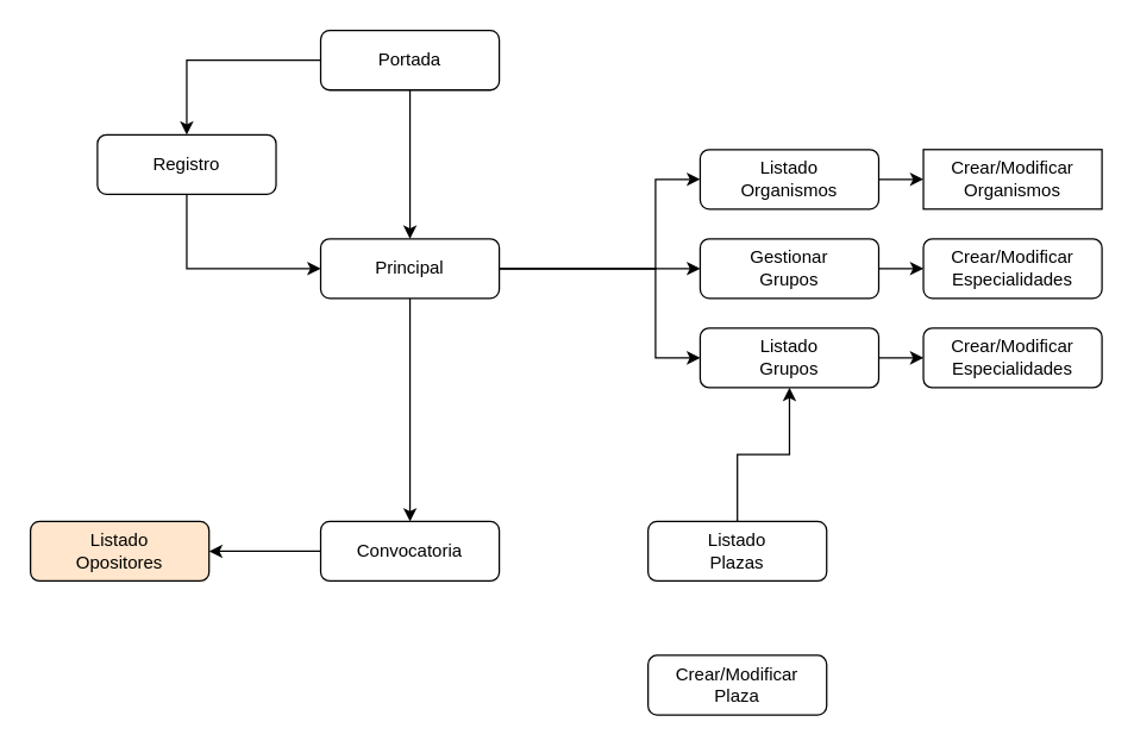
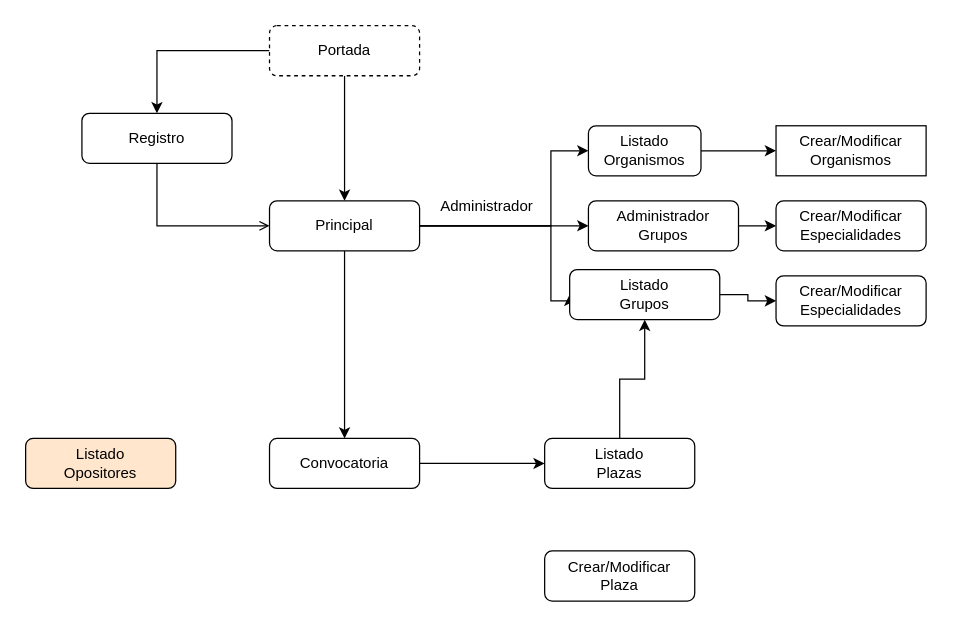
- <mxCell id="4" value="Portada" style="rounded=1;whiteSpace=wrap;html=1;fontSize=12;glass=0;strokeWidth=1;shadow=0;" parent="1" vertex="1"><mxGeometry x="215" y="20" width="120" height="40" as="geometry" /></mxCell>
+ <mxCell id="4" value="Portada" style="rounded=1;whiteSpace=wrap;html=1;fontSize=12;glass=0;strokeWidth=1;shadow=0;dashed=1;" parent="1" vertex="1"><mxGeometry x="215" y="20" width="120" height="40" as="geometry" /></mxCell>
- <mxCell id="25" value="Listado&lt;br&gt;Organismos" style="rounded=1;whiteSpace=wrap;html=1;fontSize=12;glass=0;strokeWidth=1;shadow=0;" vertex="1" parent="1"><mxGeometry x="470" y="100" width="120" height="40" as="geometry" /></mxCell>
+ <mxCell id="25" value="Listado&lt;br&gt;Organismos" style="rounded=1;whiteSpace=wrap;html=1;fontSize=12;glass=0;strokeWidth=1;shadow=0;" vertex="1" parent="1"><mxGeometry x="470" y="100" width="90" height="40" as="geometry" /></mxCell>
+ <mxCell id="28" value="Administrador" style="text;html=1;strokeColor=none;fillColor=none;align=center;verticalAlign=middle;whiteSpace=wrap;rounded=0;" vertex="1" parent="1"><mxGeometry x="359" y="150" width="60" height="30" as="geometry" /></mxCell>
- <mxCell id="5" style="edgeStyle=orthogonalEdgeStyle;rounded=0;orthogonalLoop=1;jettySize=auto;html=1;entryX=0;entryY=0.5;entryDx=0;entryDy=0;" edge="1" parent="1" source="6" target="11"><mxGeometry relative="1" as="geometry"><mxPoint x="125" y="190" as="targetPoint" /><Array as="points"><mxPoint x="125" y="180" /></Array></mxGeometry></mxCell>
+ <mxCell id="5" style="edgeStyle=orthogonalEdgeStyle;rounded=0;orthogonalLoop=1;jettySize=auto;html=1;entryX=0;entryY=0.5;entryDx=0;entryDy=0;endArrow=open;" edge="1" parent="1" source="6" target="11"><mxGeometry relative="1" as="geometry"><mxPoint x="125" y="190" as="targetPoint" /><Array as="points"><mxPoint x="125" y="180" /></Array></mxGeometry></mxCell>
- <mxCell id="18" value="Gestionar &lt;br&gt;Grupos" style="rounded=1;whiteSpace=wrap;html=1;fontSize=12;glass=0;strokeWidth=1;shadow=0;" vertex="1" parent="1"><mxGeometry x="470" y="160" width="120" height="40" as="geometry" /></mxCell>
+ <mxCell id="18" value="Administrador &lt;br&gt;Grupos" style="rounded=1;whiteSpace=wrap;html=1;fontSize=12;glass=0;strokeWidth=1;shadow=0;" vertex="1" parent="1"><mxGeometry x="470" y="160" width="120" height="40" as="geometry" /></mxCell>
- <mxCell id="20" value="Listado&lt;br&gt;Grupos" style="rounded=1;whiteSpace=wrap;html=1;fontSize=12;glass=0;strokeWidth=1;shadow=0;" vertex="1" parent="1"><mxGeometry x="470" y="220" width="120" height="40" as="geometry" /></mxCell>
+ <mxCell id="20" value="Listado&lt;br&gt;Grupos" style="rounded=1;whiteSpace=wrap;html=1;fontSize=12;glass=0;strokeWidth=1;shadow=0;" vertex="1" parent="1"><mxGeometry x="455" y="215" width="120" height="40" as="geometry" /></mxCell>
- <mxCell id="15" style="edgeStyle=orthogonalEdgeStyle;rounded=0;orthogonalLoop=1;jettySize=auto;html=1;" edge="1" parent="1" source="16" target="26"><mxGeometry relative="1" as="geometry" /></mxCell>
+ <mxCell id="14" style="edgeStyle=orthogonalEdgeStyle;rounded=0;orthogonalLoop=1;jettySize=auto;html=1;" edge="1" parent="1" source="16" target="13"><mxGeometry relative="1" as="geometry" /></mxCell>
